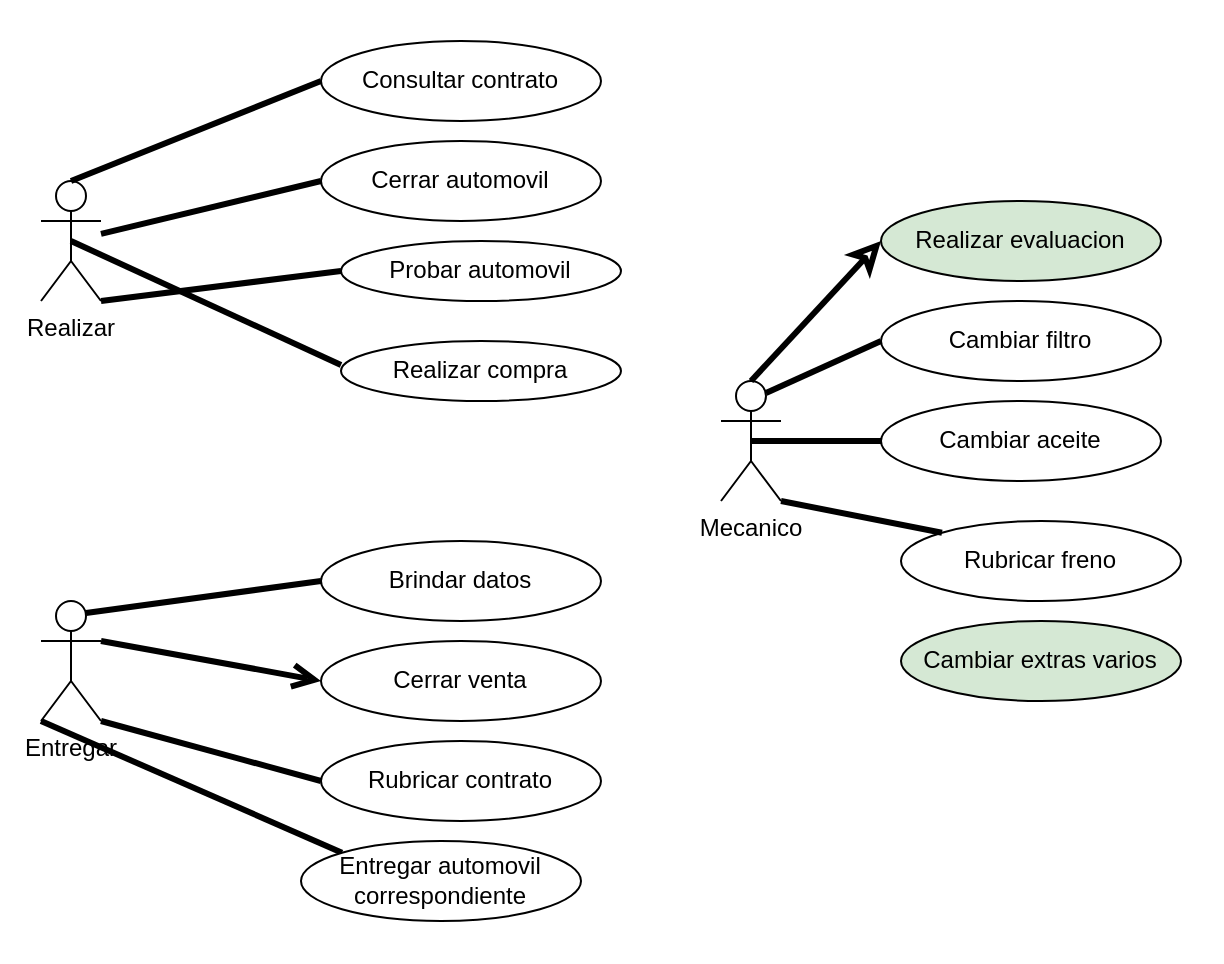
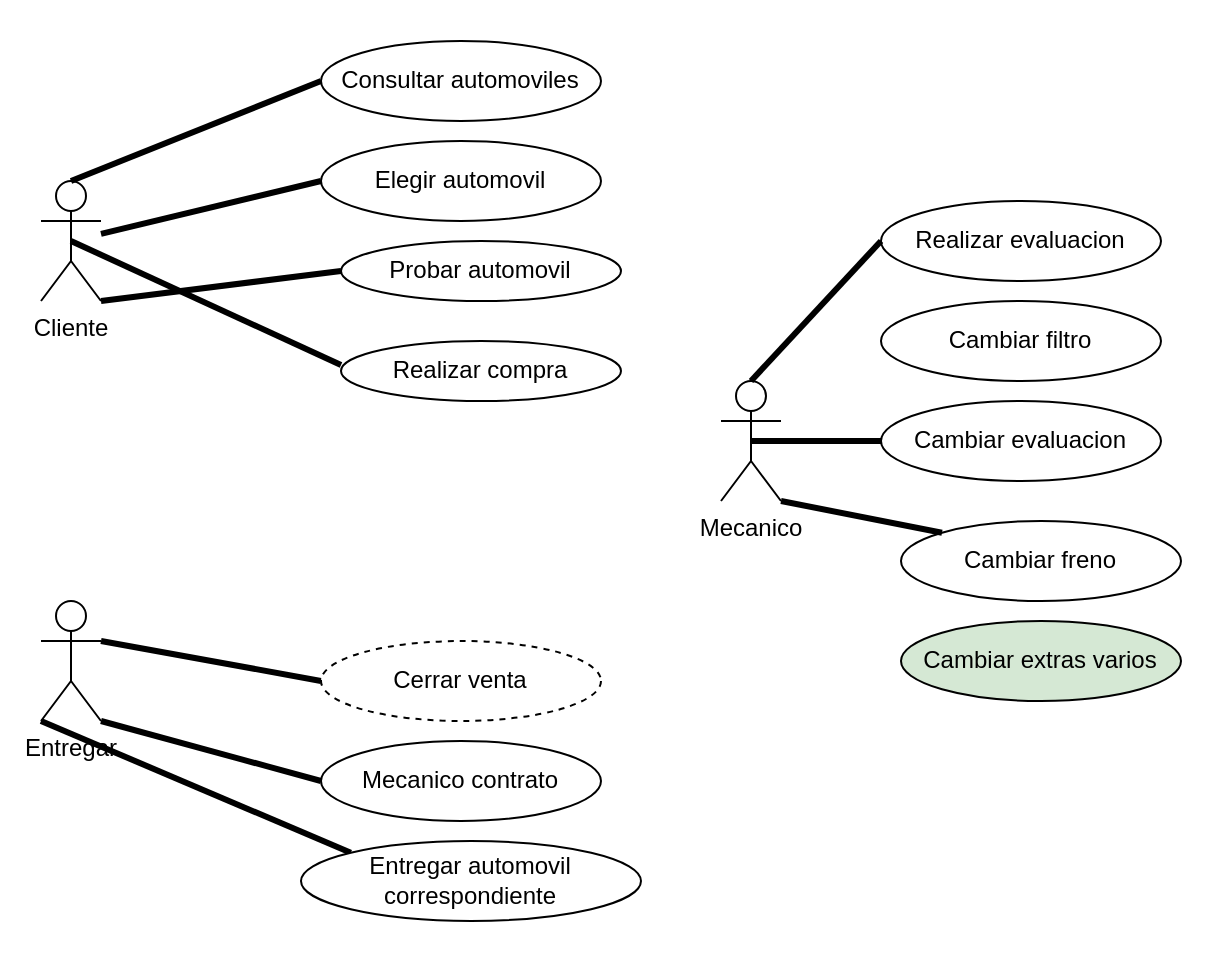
- <mxCell id="3" value="Consultar contrato" style="ellipse;whiteSpace=wrap;html=1;" vertex="1" parent="1"><mxGeometry x="160" y="20" width="140" height="40" as="geometry" /></mxCell>
+ <mxCell id="3" value="Consultar automoviles" style="ellipse;whiteSpace=wrap;html=1;" vertex="1" parent="1"><mxGeometry x="160" y="20" width="140" height="40" as="geometry" /></mxCell>
- <mxCell id="4" value="Cerrar automovil" style="ellipse;whiteSpace=wrap;html=1;" vertex="1" parent="1"><mxGeometry x="160" y="70" width="140" height="40" as="geometry" /></mxCell>
+ <mxCell id="4" value="Elegir automovil" style="ellipse;whiteSpace=wrap;html=1;" vertex="1" parent="1"><mxGeometry x="160" y="70" width="140" height="40" as="geometry" /></mxCell>
- <mxCell id="25" value="Realizar evaluacion" style="ellipse;whiteSpace=wrap;html=1;fillColor=#d5e8d4;" vertex="1" parent="1"><mxGeometry x="440" y="100" width="140" height="40" as="geometry" /></mxCell>
+ <mxCell id="25" value="Realizar evaluacion" style="ellipse;whiteSpace=wrap;html=1;" vertex="1" parent="1"><mxGeometry x="440" y="100" width="140" height="40" as="geometry" /></mxCell>
- <mxCell id="26" value="" style="endArrow=classic;startArrow=none;endFill=0;startFill=0;endSize=8;html=1;verticalAlign=bottom;labelBackgroundColor=none;strokeWidth=3;rounded=0;entryX=0;entryY=0.5;entryDx=0;entryDy=0;exitX=0.5;exitY=0;exitDx=0;exitDy=0;exitPerimeter=0;" edge="1" parent="1" source="20" target="25"><mxGeometry width="160" relative="1" as="geometry"><mxPoint x="380" y="120" as="sourcePoint" /><mxPoint x="497.5" y="104" as="targetPoint" /><Array as="points" /></mxGeometry></mxCell>
+ <mxCell id="26" value="" style="endArrow=none;startArrow=none;endFill=0;startFill=0;endSize=8;html=1;verticalAlign=bottom;labelBackgroundColor=none;strokeWidth=3;rounded=0;entryX=0;entryY=0.5;entryDx=0;entryDy=0;exitX=0.5;exitY=0;exitDx=0;exitDy=0;exitPerimeter=0;" edge="1" parent="1" source="20" target="25"><mxGeometry width="160" relative="1" as="geometry"><mxPoint x="380" y="120" as="sourcePoint" /><mxPoint x="497.5" y="104" as="targetPoint" /><Array as="points" /></mxGeometry></mxCell>
- <mxCell id="2" value="Realizar" style="shape=umlActor;verticalLabelPosition=bottom;verticalAlign=top;html=1;" vertex="1" parent="1"><mxGeometry x="20" y="90" width="30" height="60" as="geometry" /></mxCell>
+ <mxCell id="2" value="Cliente" style="shape=umlActor;verticalLabelPosition=bottom;verticalAlign=top;html=1;" vertex="1" parent="1"><mxGeometry x="20" y="90" width="30" height="60" as="geometry" /></mxCell>
- <mxCell id="27" value="" style="endArrow=none;startArrow=none;endFill=0;startFill=0;endSize=8;html=1;verticalAlign=bottom;labelBackgroundColor=none;strokeWidth=3;rounded=0;entryX=0;entryY=0.5;entryDx=0;entryDy=0;exitX=0.75;exitY=0.1;exitDx=0;exitDy=0;exitPerimeter=0;" edge="1" parent="1" source="20" target="21"><mxGeometry width="160" relative="1" as="geometry"><mxPoint x="370" y="380" as="sourcePoint" /><mxPoint x="487.5" y="364" as="targetPoint" /><Array as="points" /></mxGeometry></mxCell>
- <mxCell id="22" value="Cambiar aceite" style="ellipse;whiteSpace=wrap;html=1;" vertex="1" parent="1"><mxGeometry x="440" y="200" width="140" height="40" as="geometry" /></mxCell>
+ <mxCell id="22" value="Cambiar evaluacion" style="ellipse;whiteSpace=wrap;html=1;" vertex="1" parent="1"><mxGeometry x="440" y="200" width="140" height="40" as="geometry" /></mxCell>
- <mxCell id="23" value="Rubricar freno" style="ellipse;whiteSpace=wrap;html=1;" vertex="1" parent="1"><mxGeometry x="450" y="260" width="140" height="40" as="geometry" /></mxCell>
+ <mxCell id="23" value="Cambiar freno" style="ellipse;whiteSpace=wrap;html=1;" vertex="1" parent="1"><mxGeometry x="450" y="260" width="140" height="40" as="geometry" /></mxCell>
- <mxCell id="16" value="Brindar datos" style="ellipse;whiteSpace=wrap;html=1;" vertex="1" parent="1"><mxGeometry x="160" y="270" width="140" height="40" as="geometry" /></mxCell>
- <mxCell id="10" value="" style="endArrow=none;startArrow=none;endFill=0;startFill=0;endSize=8;html=1;verticalAlign=bottom;labelBackgroundColor=none;strokeWidth=3;rounded=0;entryX=0;entryY=0.5;entryDx=0;entryDy=0;exitX=0.75;exitY=0.1;exitDx=0;exitDy=0;exitPerimeter=0;" edge="1" parent="1" source="15" target="16"><mxGeometry width="160" relative="1" as="geometry"><mxPoint x="50" y="285" as="sourcePoint" /><mxPoint x="170" y="280" as="targetPoint" /><Array as="points" /></mxGeometry></mxCell>
- <mxCell id="12" value="" style="endArrow=open;startArrow=none;endFill=0;startFill=0;endSize=8;html=1;verticalAlign=bottom;labelBackgroundColor=none;strokeWidth=3;rounded=0;entryX=0;entryY=0.5;entryDx=0;entryDy=0;exitX=1;exitY=0.333;exitDx=0;exitDy=0;exitPerimeter=0;" edge="1" parent="1" source="15" target="17"><mxGeometry width="160" relative="1" as="geometry"><mxPoint x="50" y="325" as="sourcePoint" /><mxPoint x="170" y="320" as="targetPoint" /><Array as="points" /></mxGeometry></mxCell>
+ <mxCell id="12" value="" style="endArrow=none;startArrow=none;endFill=0;startFill=0;endSize=8;html=1;verticalAlign=bottom;labelBackgroundColor=none;strokeWidth=3;rounded=0;entryX=0;entryY=0.5;entryDx=0;entryDy=0;exitX=1;exitY=0.333;exitDx=0;exitDy=0;exitPerimeter=0;" edge="1" parent="1" source="15" target="17"><mxGeometry width="160" relative="1" as="geometry"><mxPoint x="50" y="325" as="sourcePoint" /><mxPoint x="170" y="320" as="targetPoint" /><Array as="points" /></mxGeometry></mxCell>
- <mxCell id="17" value="Cerrar venta" style="ellipse;whiteSpace=wrap;html=1;" vertex="1" parent="1"><mxGeometry x="160" y="320" width="140" height="40" as="geometry" /></mxCell>
+ <mxCell id="17" value="Cerrar venta" style="ellipse;whiteSpace=wrap;html=1;dashed=1;" vertex="1" parent="1"><mxGeometry x="160" y="320" width="140" height="40" as="geometry" /></mxCell>
- <mxCell id="18" value="Rubricar contrato" style="ellipse;whiteSpace=wrap;html=1;" vertex="1" parent="1"><mxGeometry x="160" y="370" width="140" height="40" as="geometry" /></mxCell>
+ <mxCell id="18" value="Mecanico contrato" style="ellipse;whiteSpace=wrap;html=1;" vertex="1" parent="1"><mxGeometry x="160" y="370" width="140" height="40" as="geometry" /></mxCell>
- <mxCell id="19" value="Entregar automovil correspondiente" style="ellipse;whiteSpace=wrap;html=1;" vertex="1" parent="1"><mxGeometry x="150" y="420" width="140" height="40" as="geometry" /></mxCell>
+ <mxCell id="19" value="Entregar automovil correspondiente" style="ellipse;whiteSpace=wrap;html=1;" vertex="1" parent="1"><mxGeometry x="150" y="420" width="170" height="40" as="geometry" /></mxCell>
